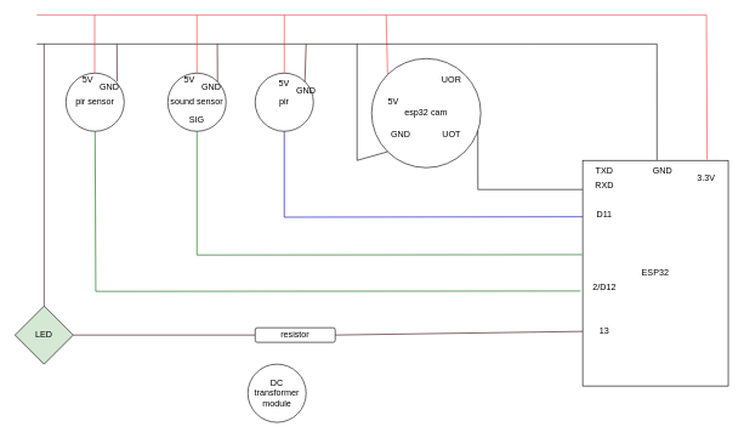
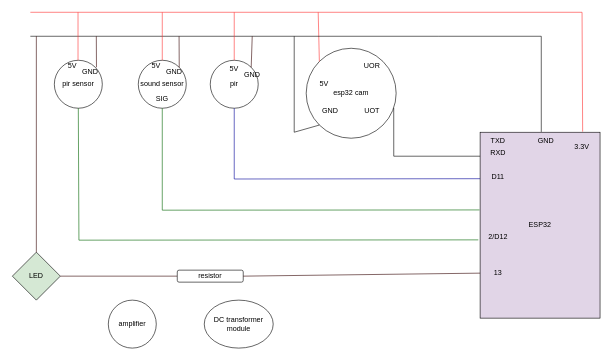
- <mxCell id="2" value="ESP32" style="rounded=0;whiteSpace=wrap;html=1;" parent="1" vertex="1"><mxGeometry x="800" y="220" width="200" height="310" as="geometry" /></mxCell>
+ <mxCell id="2" value="ESP32" style="rounded=0;whiteSpace=wrap;html=1;fillColor=#e1d5e7;" parent="1" vertex="1"><mxGeometry x="800" y="220" width="200" height="310" as="geometry" /></mxCell>
- <mxCell id="38" value="resistor" style="rounded=1;whiteSpace=wrap;html=1;" vertex="1" parent="1"><mxGeometry x="350" y="450" width="110" height="20" as="geometry" /></mxCell>
+ <mxCell id="38" value="resistor" style="rounded=1;whiteSpace=wrap;html=1;" vertex="1" parent="1"><mxGeometry x="295" y="450" width="110" height="20" as="geometry" /></mxCell>
+ <mxCell id="8" value="amplifier" style="ellipse;whiteSpace=wrap;html=1;aspect=fixed;" parent="1" vertex="1"><mxGeometry x="180" y="500" width="80" height="80" as="geometry" /></mxCell>
- <mxCell id="7" value="DC transformer module" style="ellipse;whiteSpace=wrap;html=1;aspect=fixed;" parent="1" vertex="1"><mxGeometry x="340" y="500" width="80" height="80" as="geometry" /></mxCell>
+ <mxCell id="7" value="DC transformer module" style="ellipse;whiteSpace=wrap;html=1;aspect=fixed;" parent="1" vertex="1"><mxGeometry x="340" y="500" width="115" height="80" as="geometry" /></mxCell>
